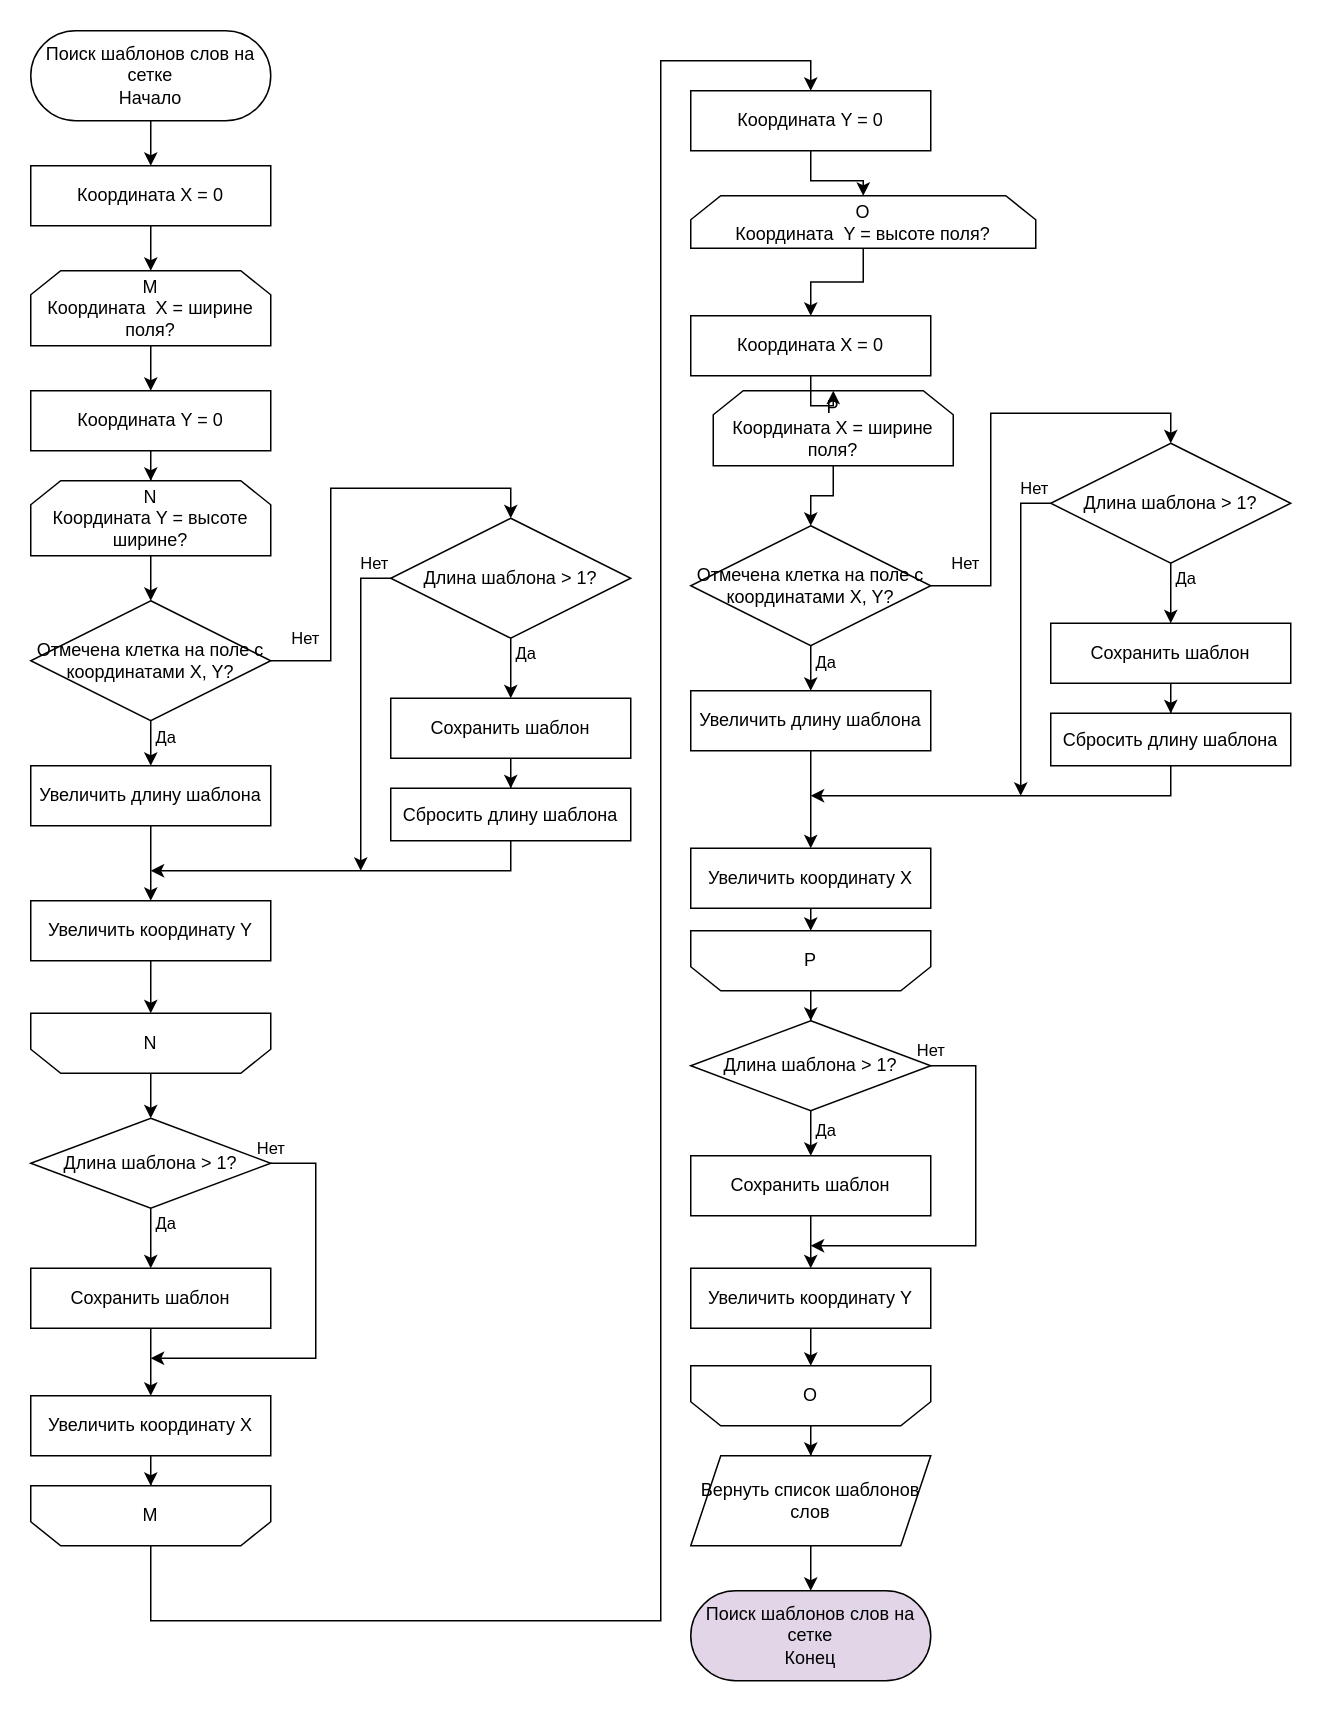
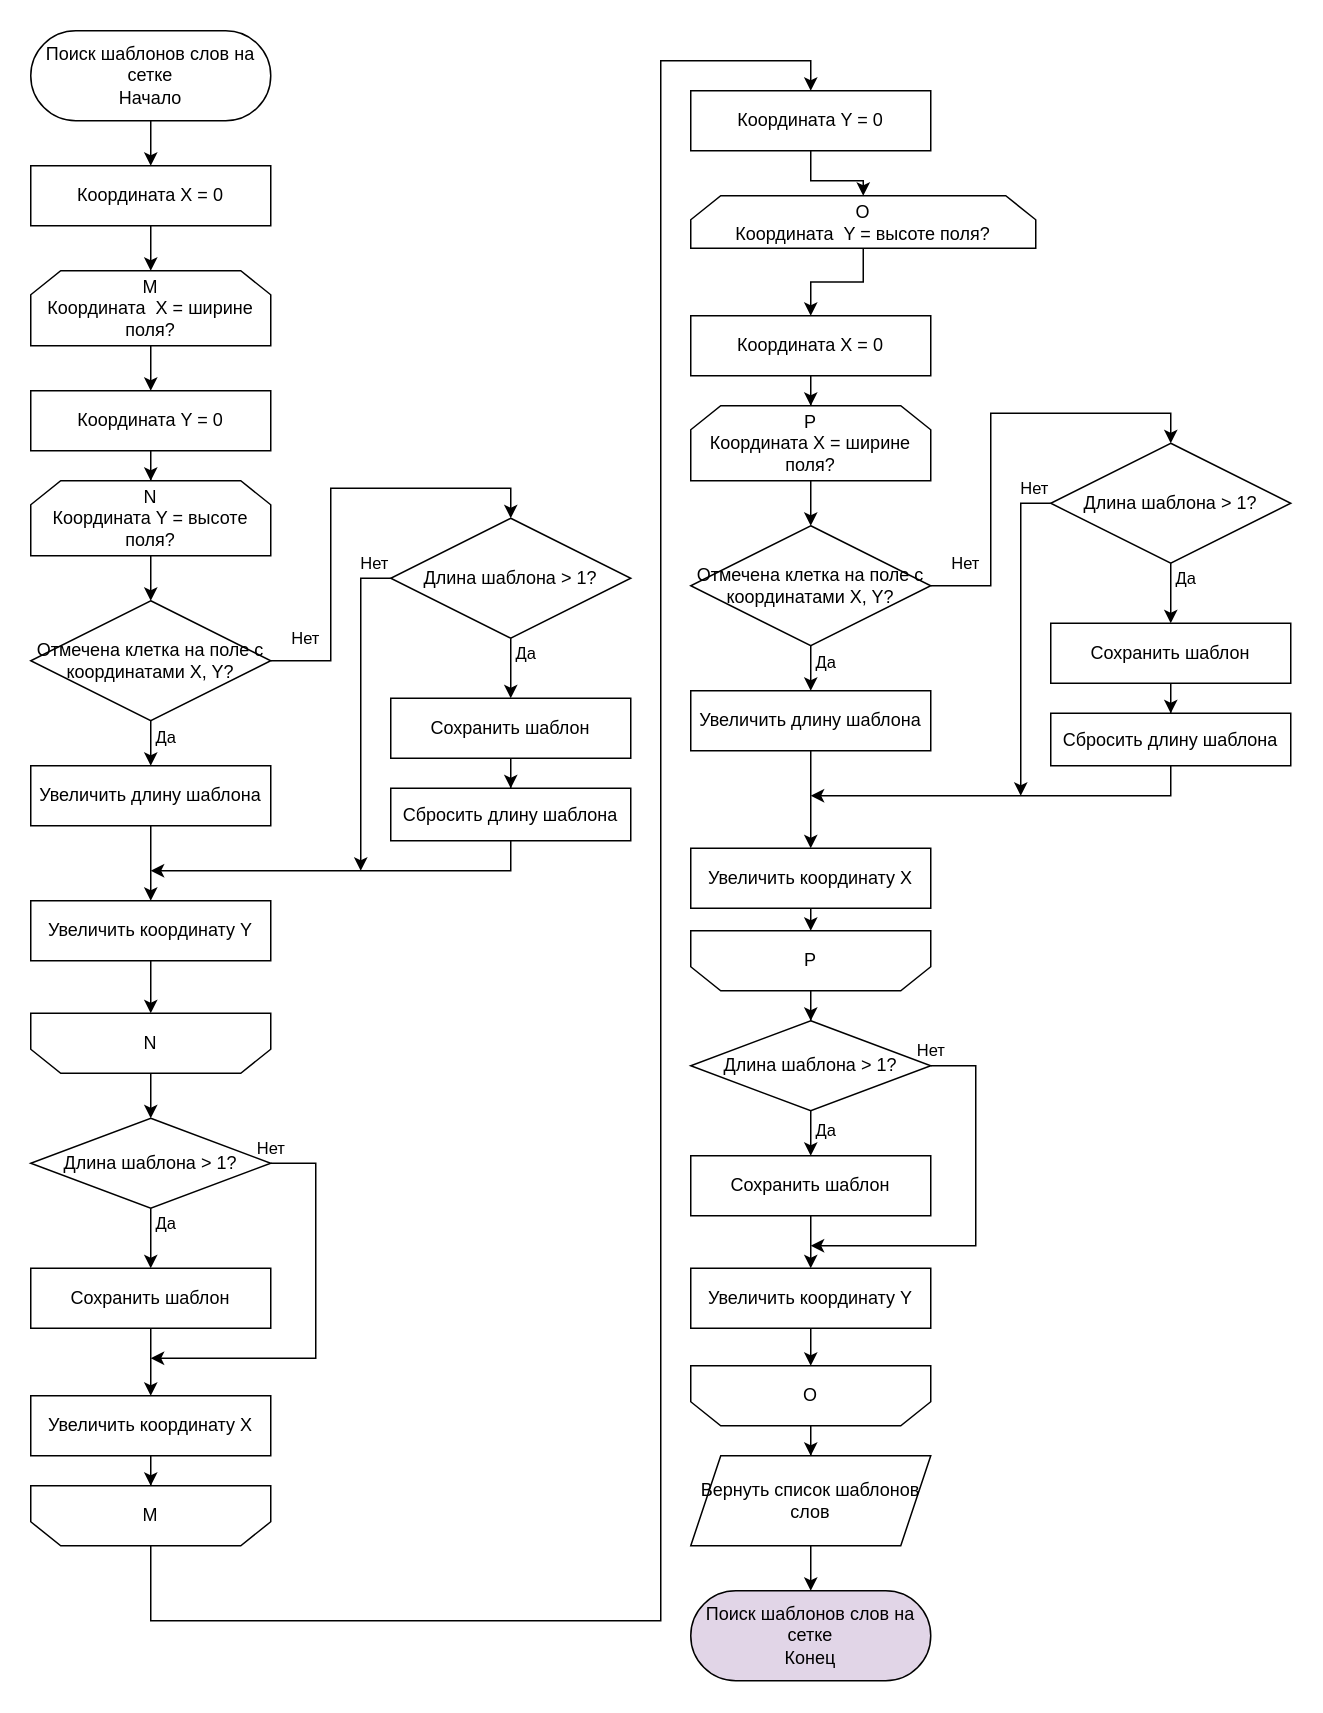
- <mxCell id="38" value="P&lt;br&gt;Координата X = ширине поля?" style="shape=loopLimit;whiteSpace=wrap;html=1;" parent="1" vertex="1"><mxGeometry x="475" y="260" width="160" height="50" as="geometry" /></mxCell>
+ <mxCell id="38" value="P&lt;br&gt;Координата X = ширине поля?" style="shape=loopLimit;whiteSpace=wrap;html=1;" parent="1" vertex="1"><mxGeometry x="460" y="270" width="160" height="50" as="geometry" /></mxCell>
- <mxCell id="9" value="N&lt;br&gt;Координата Y = высоте ширине?" style="shape=loopLimit;whiteSpace=wrap;html=1;" parent="1" vertex="1"><mxGeometry x="20" y="320" width="160" height="50" as="geometry" /></mxCell>
+ <mxCell id="9" value="N&lt;br&gt;Координата Y = высоте поля?" style="shape=loopLimit;whiteSpace=wrap;html=1;" parent="1" vertex="1"><mxGeometry x="20" y="320" width="160" height="50" as="geometry" /></mxCell>
